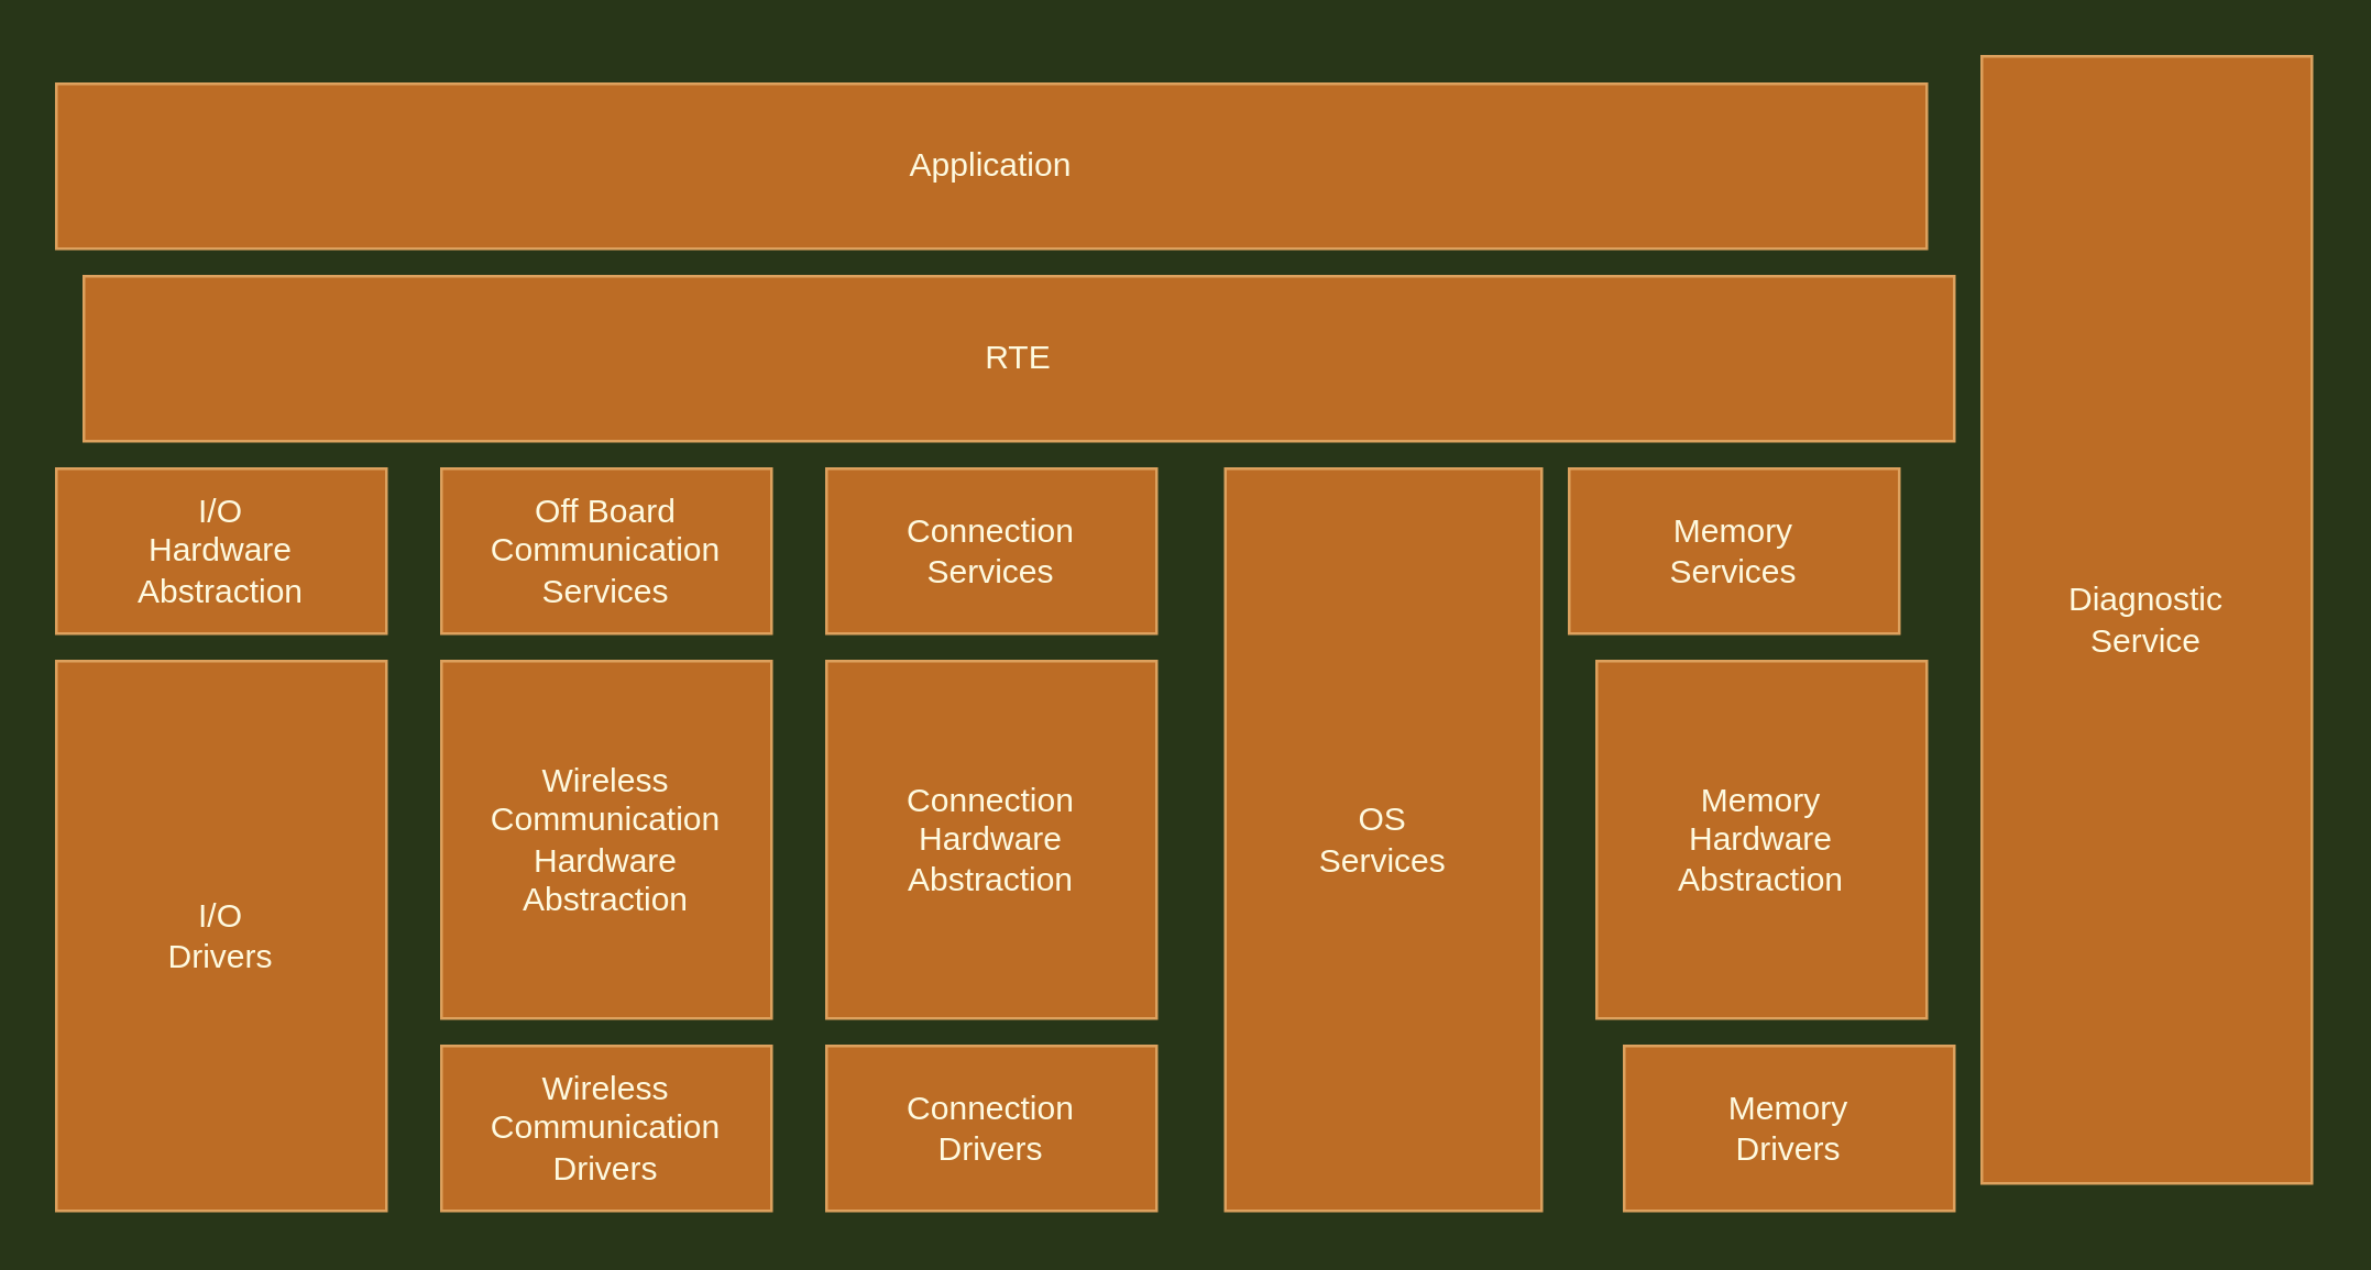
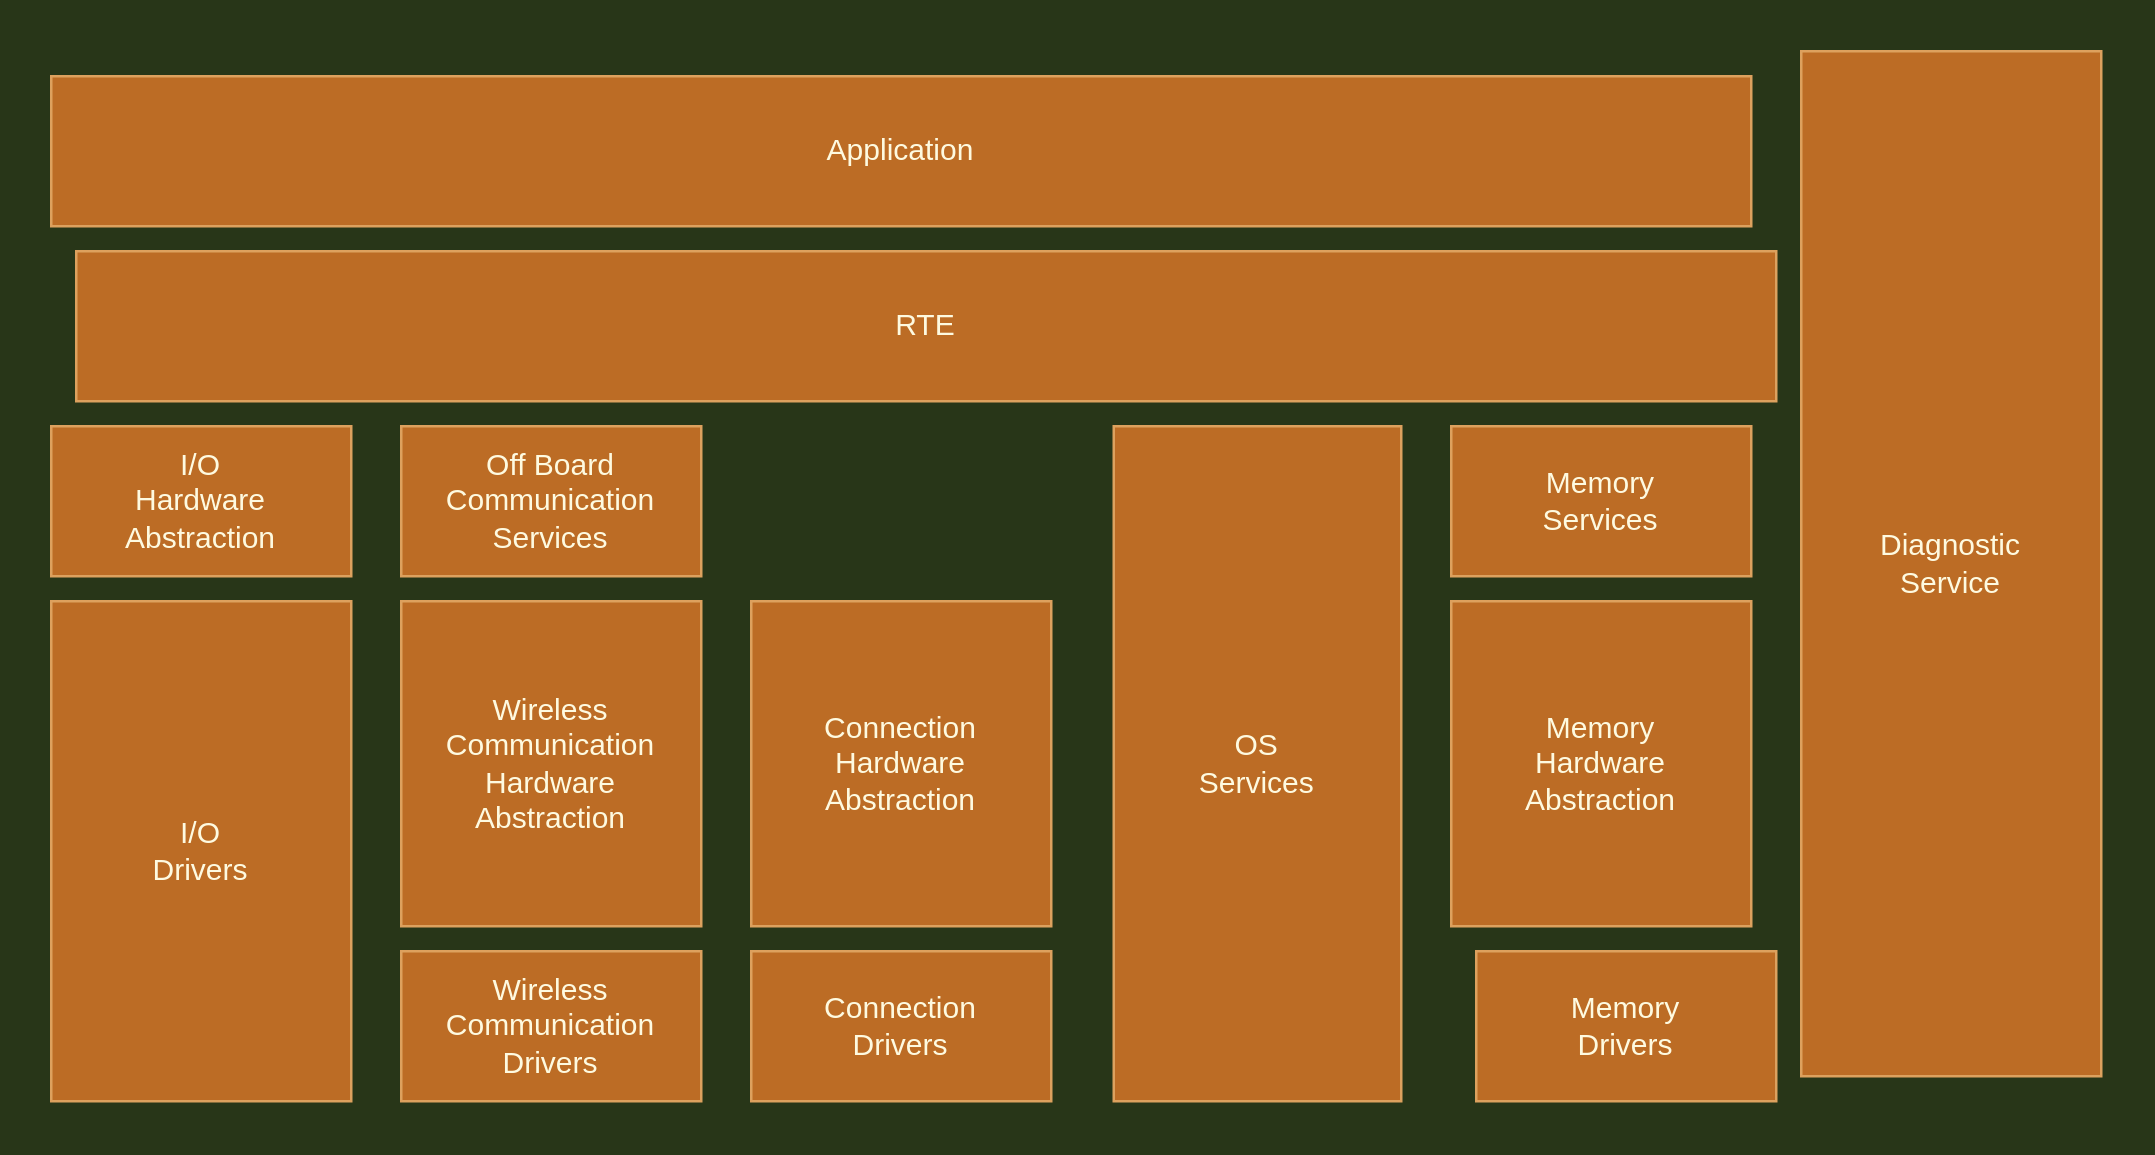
- <mxCell id="4" value="&lt;div&gt;Connection&lt;/div&gt;&lt;div&gt;Services&lt;/div&gt;" style="rounded=0;whiteSpace=wrap;html=1;fillColor=#BC6C25;strokeColor=#DDA15E;fontColor=#FEFAE0;" parent="1" vertex="1"><mxGeometry x="300" y="170" width="120" height="60" as="geometry" /></mxCell>
- <mxCell id="12" value="&lt;div&gt;Memory&lt;/div&gt;&lt;div&gt;Services&lt;br&gt;&lt;/div&gt;" style="rounded=0;whiteSpace=wrap;html=1;fillColor=#BC6C25;strokeColor=#DDA15E;fontColor=#FEFAE0;" parent="1" vertex="1"><mxGeometry x="570" y="170" width="120" height="60" as="geometry" /></mxCell>
+ <mxCell id="12" value="&lt;div&gt;Memory&lt;/div&gt;&lt;div&gt;Services&lt;br&gt;&lt;/div&gt;" style="rounded=0;whiteSpace=wrap;html=1;fillColor=#BC6C25;strokeColor=#DDA15E;fontColor=#FEFAE0;" parent="1" vertex="1"><mxGeometry x="580" y="170" width="120" height="60" as="geometry" /></mxCell>
